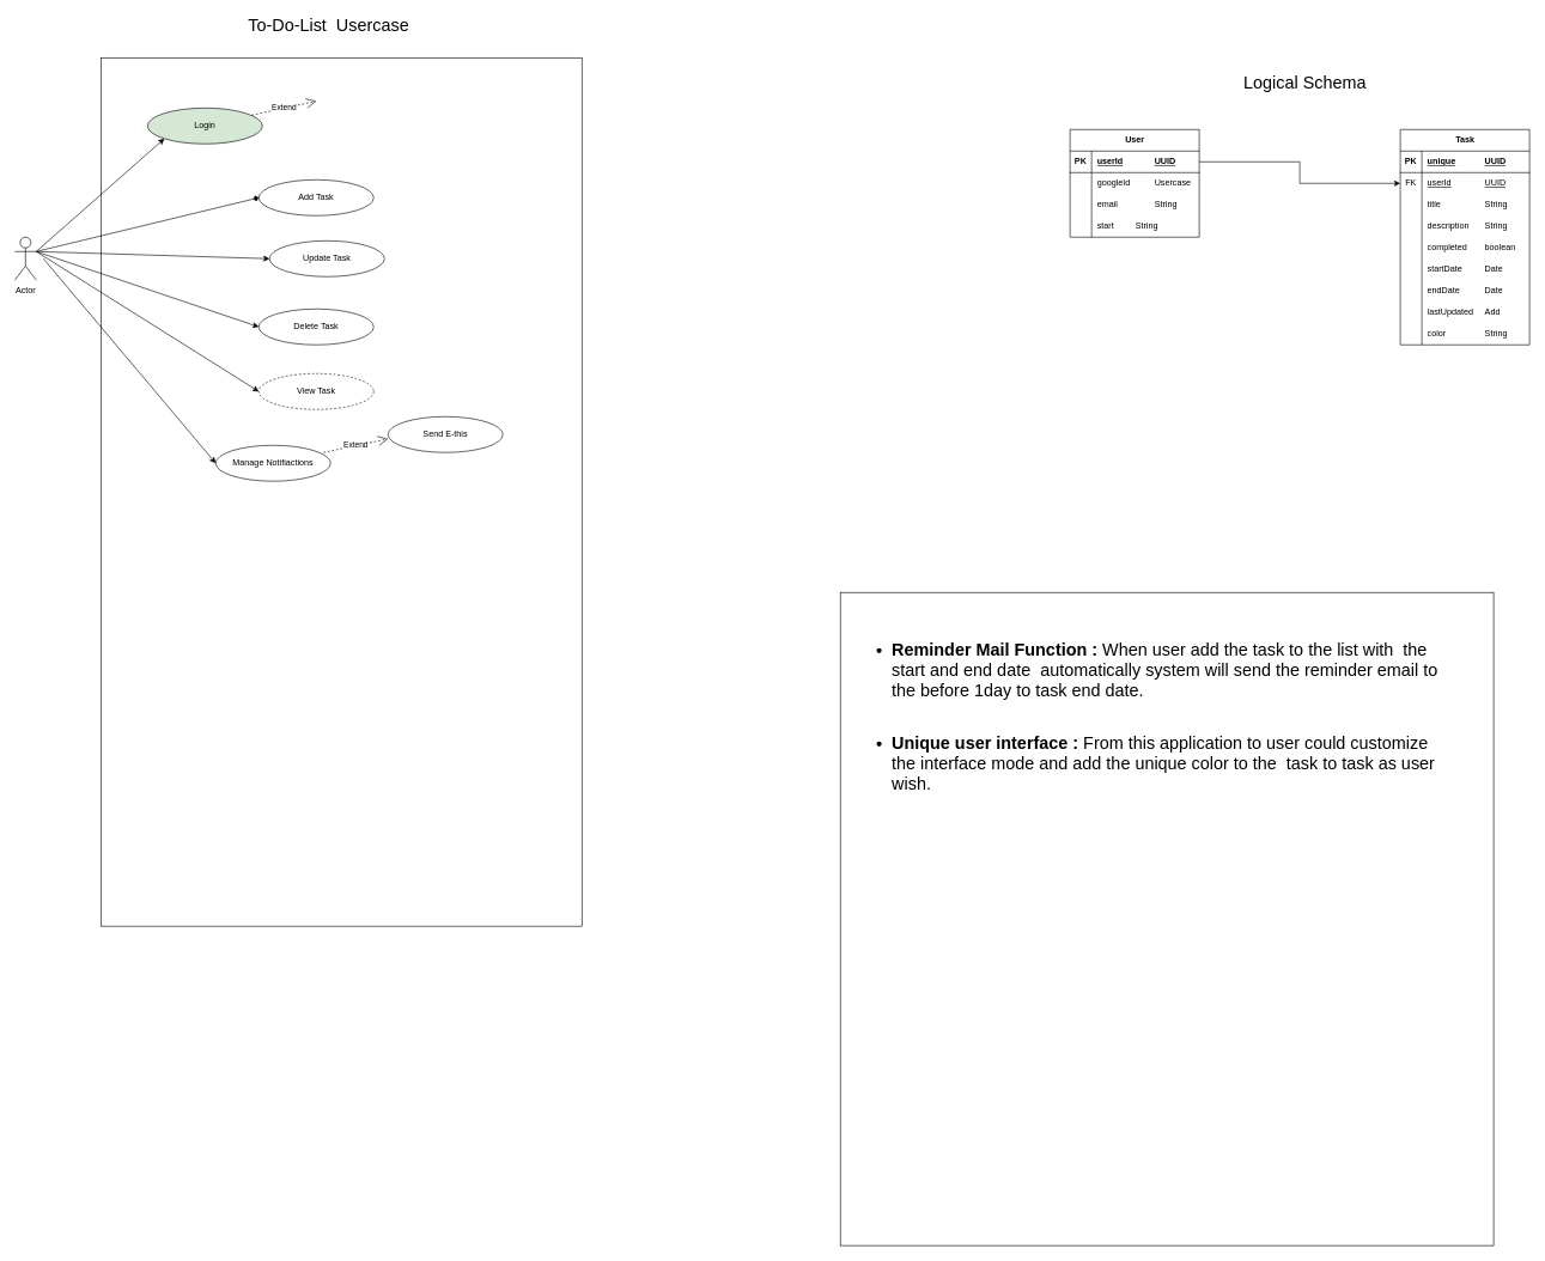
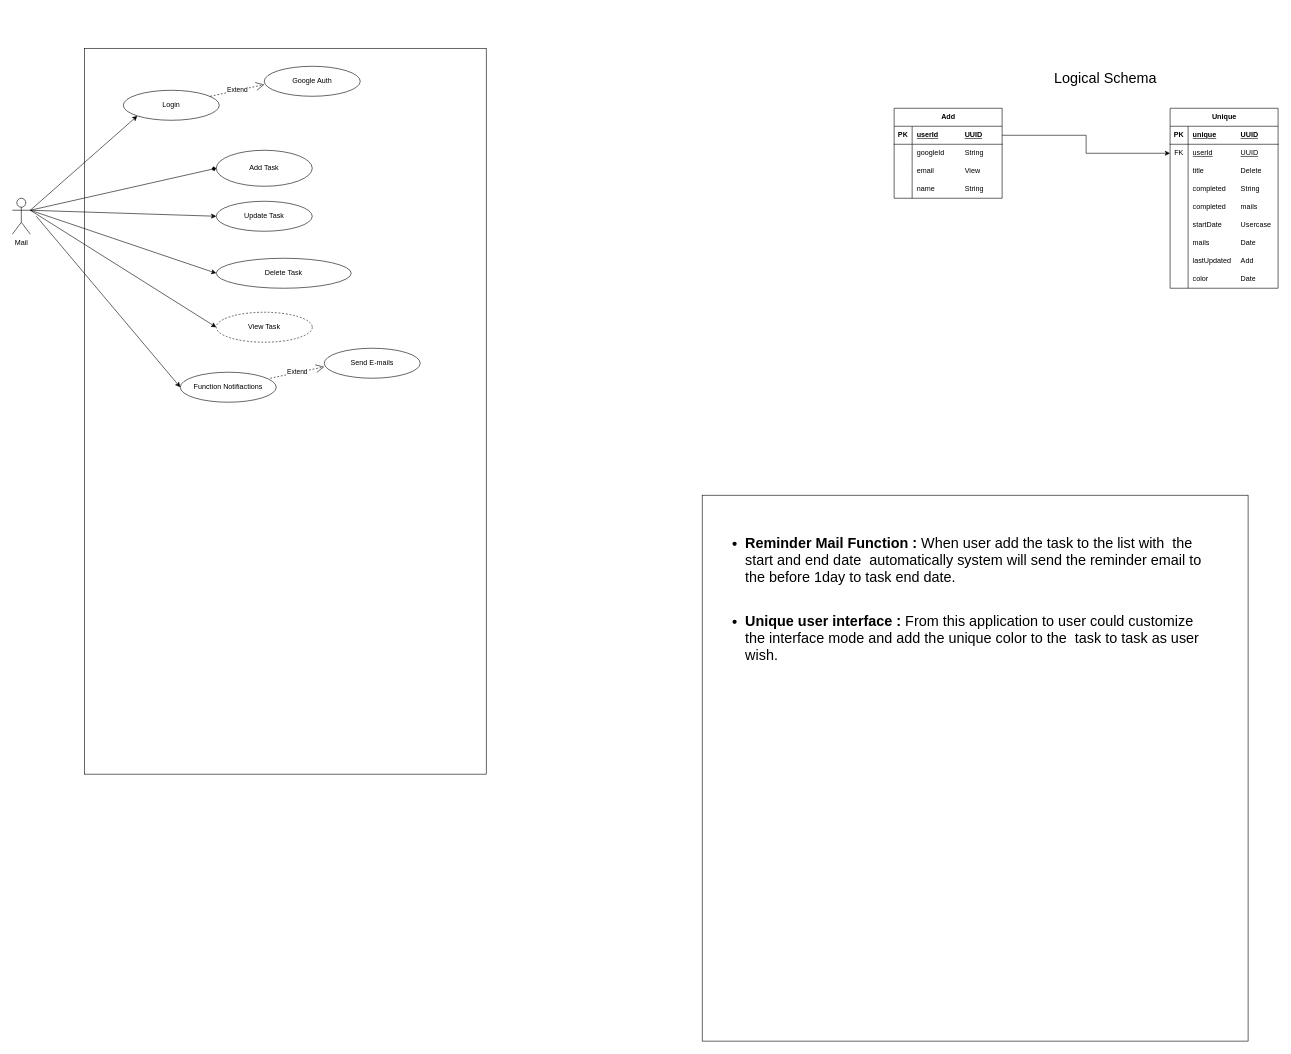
- <mxCell id="4" value="&lt;font style=&quot;font-size: 24px;&quot;&gt;To-Do-List&amp;nbsp; Usercase&lt;/font&gt;" style="text;html=1;align=center;verticalAlign=middle;whiteSpace=wrap;rounded=0;" vertex="1" parent="1"><mxGeometry x="330" y="20" width="255" height="30" as="geometry" /></mxCell>
- <mxCell id="22" value="&lt;font style=&quot;font-size: 24px;&quot;&gt;Logical Schema&lt;/font&gt;" style="text;html=1;align=center;verticalAlign=middle;whiteSpace=wrap;rounded=0;" vertex="1" parent="1"><mxGeometry x="1690" y="100" width="255" height="30" as="geometry" /></mxCell>
+ <mxCell id="22" value="&lt;font style=&quot;font-size: 24px;&quot;&gt;Logical Schema&lt;/font&gt;" style="text;html=1;align=center;verticalAlign=middle;whiteSpace=wrap;rounded=0;" vertex="1" parent="1"><mxGeometry x="1715" y="115" width="255" height="30" as="geometry" /></mxCell>
+ <mxCell id="8" value="Google Auth" style="ellipse;whiteSpace=wrap;html=1;" vertex="1" parent="1"><mxGeometry x="440" y="110" width="160" height="50" as="geometry" /></mxCell>
- <mxCell id="6" value="Login" style="ellipse;whiteSpace=wrap;html=1;fillColor=#d5e8d4;" vertex="1" parent="1"><mxGeometry x="205" y="150" width="160" height="50" as="geometry" /></mxCell>
+ <mxCell id="6" value="Login" style="ellipse;whiteSpace=wrap;html=1;" vertex="1" parent="1"><mxGeometry x="205" y="150" width="160" height="50" as="geometry" /></mxCell>
- <mxCell id="23" value="User" style="shape=table;startSize=30;container=1;collapsible=1;childLayout=tableLayout;fixedRows=1;rowLines=0;fontStyle=1;align=center;resizeLast=1;html=1;" vertex="1" parent="1"><mxGeometry x="1490" y="180" width="180" height="150" as="geometry" /></mxCell>
+ <mxCell id="23" value="Add" style="shape=table;startSize=30;container=1;collapsible=1;childLayout=tableLayout;fixedRows=1;rowLines=0;fontStyle=1;align=center;resizeLast=1;html=1;" vertex="1" parent="1"><mxGeometry x="1490" y="180" width="180" height="150" as="geometry" /></mxCell>
- <mxCell id="36" value="Task" style="shape=table;startSize=30;container=1;collapsible=1;childLayout=tableLayout;fixedRows=1;rowLines=0;fontStyle=1;align=center;resizeLast=1;html=1;" vertex="1" parent="1"><mxGeometry x="1950" y="180" width="180" height="300" as="geometry" /></mxCell>
+ <mxCell id="36" value="Unique" style="shape=table;startSize=30;container=1;collapsible=1;childLayout=tableLayout;fixedRows=1;rowLines=0;fontStyle=1;align=center;resizeLast=1;html=1;" vertex="1" parent="1"><mxGeometry x="1950" y="180" width="180" height="300" as="geometry" /></mxCell>
- <mxCell id="29" value="googleId&lt;span style=&quot;white-space: pre;&quot;&gt;&#09;&lt;/span&gt;&lt;span style=&quot;white-space: pre;&quot;&gt;&#09;&lt;/span&gt;Usercase" style="shape=partialRectangle;connectable=0;fillColor=none;top=0;left=0;bottom=0;right=0;align=left;spacingLeft=6;overflow=hidden;whiteSpace=wrap;html=1;" vertex="1" parent="27"><mxGeometry x="30" width="150" height="30" as="geometry"><mxRectangle width="150" height="30" as="alternateBounds" /></mxGeometry></mxCell>
+ <mxCell id="29" value="googleId&lt;span style=&quot;white-space: pre;&quot;&gt;&#09;&lt;/span&gt;&lt;span style=&quot;white-space: pre;&quot;&gt;&#09;&lt;/span&gt;String" style="shape=partialRectangle;connectable=0;fillColor=none;top=0;left=0;bottom=0;right=0;align=left;spacingLeft=6;overflow=hidden;whiteSpace=wrap;html=1;" vertex="1" parent="27"><mxGeometry x="30" width="150" height="30" as="geometry"><mxRectangle width="150" height="30" as="alternateBounds" /></mxGeometry></mxCell>
- <mxCell id="9" value="Add Task" style="ellipse;whiteSpace=wrap;html=1;" vertex="1" parent="1"><mxGeometry x="360" width="160" height="50" as="geometry" y="250" /></mxCell>
+ <mxCell id="9" value="Add Task" style="ellipse;whiteSpace=wrap;html=1;" vertex="1" parent="1"><mxGeometry x="360" y="250" width="160" height="60" as="geometry" /></mxCell>
- <mxCell id="32" value="email&lt;span style=&quot;white-space: pre;&quot;&gt;&#09;&lt;/span&gt;&lt;span style=&quot;white-space: pre;&quot;&gt;&#09;&lt;/span&gt;String" style="shape=partialRectangle;connectable=0;fillColor=none;top=0;left=0;bottom=0;right=0;align=left;spacingLeft=6;overflow=hidden;whiteSpace=wrap;html=1;" vertex="1" parent="30"><mxGeometry x="30" width="150" height="30" as="geometry"><mxRectangle width="150" height="30" as="alternateBounds" /></mxGeometry></mxCell>
+ <mxCell id="32" value="email&lt;span style=&quot;white-space: pre;&quot;&gt;&#09;&lt;/span&gt;&lt;span style=&quot;white-space: pre;&quot;&gt;&#09;&lt;/span&gt;View" style="shape=partialRectangle;connectable=0;fillColor=none;top=0;left=0;bottom=0;right=0;align=left;spacingLeft=6;overflow=hidden;whiteSpace=wrap;html=1;" vertex="1" parent="30"><mxGeometry x="30" width="150" height="30" as="geometry"><mxRectangle width="150" height="30" as="alternateBounds" /></mxGeometry></mxCell>
- <mxCell id="45" value="title&lt;span style=&quot;white-space: pre;&quot;&gt;&#09;&lt;/span&gt;&lt;span style=&quot;white-space: pre;&quot;&gt;&#09;&lt;/span&gt;&lt;span style=&quot;white-space: pre;&quot;&gt;&#09;&lt;/span&gt;String" style="shape=partialRectangle;connectable=0;fillColor=none;top=0;left=0;bottom=0;right=0;align=left;spacingLeft=6;overflow=hidden;whiteSpace=wrap;html=1;" vertex="1" parent="43"><mxGeometry x="30" width="150" height="30" as="geometry"><mxRectangle width="150" height="30" as="alternateBounds" /></mxGeometry></mxCell>
+ <mxCell id="45" value="title&lt;span style=&quot;white-space: pre;&quot;&gt;&#09;&lt;/span&gt;&lt;span style=&quot;white-space: pre;&quot;&gt;&#09;&lt;/span&gt;&lt;span style=&quot;white-space: pre;&quot;&gt;&#09;&lt;/span&gt;Delete" style="shape=partialRectangle;connectable=0;fillColor=none;top=0;left=0;bottom=0;right=0;align=left;spacingLeft=6;overflow=hidden;whiteSpace=wrap;html=1;" vertex="1" parent="43"><mxGeometry x="30" width="150" height="30" as="geometry"><mxRectangle width="150" height="30" as="alternateBounds" /></mxGeometry></mxCell>
- <mxCell id="35" value="start&lt;span style=&quot;white-space: pre;&quot;&gt;&#09;&lt;/span&gt;&lt;span style=&quot;white-space: pre;&quot;&gt;&#09;&lt;/span&gt;String" style="shape=partialRectangle;connectable=0;fillColor=none;top=0;left=0;bottom=0;right=0;align=left;spacingLeft=6;overflow=hidden;whiteSpace=wrap;html=1;" vertex="1" parent="33"><mxGeometry x="30" width="150" height="30" as="geometry"><mxRectangle width="150" height="30" as="alternateBounds" /></mxGeometry></mxCell>
+ <mxCell id="35" value="name&lt;span style=&quot;white-space: pre;&quot;&gt;&#09;&lt;/span&gt;&lt;span style=&quot;white-space: pre;&quot;&gt;&#09;&lt;/span&gt;String" style="shape=partialRectangle;connectable=0;fillColor=none;top=0;left=0;bottom=0;right=0;align=left;spacingLeft=6;overflow=hidden;whiteSpace=wrap;html=1;" vertex="1" parent="33"><mxGeometry x="30" width="150" height="30" as="geometry"><mxRectangle width="150" height="30" as="alternateBounds" /></mxGeometry></mxCell>
- <mxCell id="48" value="description&lt;span style=&quot;white-space: pre;&quot;&gt;&#09;&lt;/span&gt;String" style="shape=partialRectangle;connectable=0;fillColor=none;top=0;left=0;bottom=0;right=0;align=left;spacingLeft=6;overflow=hidden;whiteSpace=wrap;html=1;" vertex="1" parent="46"><mxGeometry x="30" width="150" height="30" as="geometry"><mxRectangle width="150" height="30" as="alternateBounds" /></mxGeometry></mxCell>
+ <mxCell id="48" value="completed&lt;span style=&quot;white-space: pre;&quot;&gt;&#09;&lt;/span&gt;String" style="shape=partialRectangle;connectable=0;fillColor=none;top=0;left=0;bottom=0;right=0;align=left;spacingLeft=6;overflow=hidden;whiteSpace=wrap;html=1;" vertex="1" parent="46"><mxGeometry x="30" width="150" height="30" as="geometry"><mxRectangle width="150" height="30" as="alternateBounds" /></mxGeometry></mxCell>
- <mxCell id="51" value="completed&lt;span style=&quot;white-space: pre;&quot;&gt;&#09;&lt;/span&gt;boolean" style="shape=partialRectangle;connectable=0;fillColor=none;top=0;left=0;bottom=0;right=0;align=left;spacingLeft=6;overflow=hidden;whiteSpace=wrap;html=1;" vertex="1" parent="49"><mxGeometry x="30" width="150" height="30" as="geometry"><mxRectangle width="150" height="30" as="alternateBounds" /></mxGeometry></mxCell>
+ <mxCell id="51" value="completed&lt;span style=&quot;white-space: pre;&quot;&gt;&#09;&lt;/span&gt;mails" style="shape=partialRectangle;connectable=0;fillColor=none;top=0;left=0;bottom=0;right=0;align=left;spacingLeft=6;overflow=hidden;whiteSpace=wrap;html=1;" vertex="1" parent="49"><mxGeometry x="30" width="150" height="30" as="geometry"><mxRectangle width="150" height="30" as="alternateBounds" /></mxGeometry></mxCell>
- <mxCell id="10" value="Update Task" style="ellipse;whiteSpace=wrap;html=1;" vertex="1" parent="1"><mxGeometry x="375" y="335" width="160" height="50" as="geometry" /></mxCell>
+ <mxCell id="10" value="Update Task" style="ellipse;whiteSpace=wrap;html=1;" vertex="1" parent="1"><mxGeometry x="360" y="335" width="160" height="50" as="geometry" /></mxCell>
- <mxCell id="54" value="startDate&lt;span style=&quot;white-space: pre;&quot;&gt;&#09;&lt;/span&gt;&lt;span style=&quot;white-space: pre;&quot;&gt;&#09;&lt;/span&gt;Date" style="shape=partialRectangle;connectable=0;fillColor=none;top=0;left=0;bottom=0;right=0;align=left;spacingLeft=6;overflow=hidden;whiteSpace=wrap;html=1;" vertex="1" parent="52"><mxGeometry x="30" width="150" height="30" as="geometry"><mxRectangle width="150" height="30" as="alternateBounds" /></mxGeometry></mxCell>
+ <mxCell id="54" value="startDate&lt;span style=&quot;white-space: pre;&quot;&gt;&#09;&lt;/span&gt;&lt;span style=&quot;white-space: pre;&quot;&gt;&#09;&lt;/span&gt;Usercase" style="shape=partialRectangle;connectable=0;fillColor=none;top=0;left=0;bottom=0;right=0;align=left;spacingLeft=6;overflow=hidden;whiteSpace=wrap;html=1;" vertex="1" parent="52"><mxGeometry x="30" width="150" height="30" as="geometry"><mxRectangle width="150" height="30" as="alternateBounds" /></mxGeometry></mxCell>
- <mxCell id="5" value="Actor" style="shape=umlActor;verticalLabelPosition=bottom;verticalAlign=top;html=1;" vertex="1" parent="1"><mxGeometry x="20" y="330" width="30" height="60" as="geometry" /></mxCell>
+ <mxCell id="5" value="Mail" style="shape=umlActor;verticalLabelPosition=bottom;verticalAlign=top;html=1;" vertex="1" parent="1"><mxGeometry x="20" y="330" width="30" height="60" as="geometry" /></mxCell>
- <mxCell id="57" value="endDate&lt;span style=&quot;white-space: pre;&quot;&gt;&#09;&lt;/span&gt;&lt;span style=&quot;white-space: pre;&quot;&gt;&#09;&lt;/span&gt;Date" style="shape=partialRectangle;connectable=0;fillColor=none;top=0;left=0;bottom=0;right=0;align=left;spacingLeft=6;overflow=hidden;whiteSpace=wrap;html=1;" vertex="1" parent="55"><mxGeometry x="30" width="150" height="30" as="geometry"><mxRectangle width="150" height="30" as="alternateBounds" /></mxGeometry></mxCell>
+ <mxCell id="57" value="mails&lt;span style=&quot;white-space: pre;&quot;&gt;&#09;&lt;/span&gt;&lt;span style=&quot;white-space: pre;&quot;&gt;&#09;&lt;/span&gt;Date" style="shape=partialRectangle;connectable=0;fillColor=none;top=0;left=0;bottom=0;right=0;align=left;spacingLeft=6;overflow=hidden;whiteSpace=wrap;html=1;" vertex="1" parent="55"><mxGeometry x="30" width="150" height="30" as="geometry"><mxRectangle width="150" height="30" as="alternateBounds" /></mxGeometry></mxCell>
- <mxCell id="11" value="Delete Task" style="ellipse;whiteSpace=wrap;html=1;" vertex="1" parent="1"><mxGeometry x="360" y="430" width="160" height="50" as="geometry" /></mxCell>
+ <mxCell id="11" value="Delete Task" style="ellipse;whiteSpace=wrap;html=1;" vertex="1" parent="1"><mxGeometry x="360" y="430" width="225" height="50" as="geometry" /></mxCell>
- <mxCell id="63" value="color&lt;span style=&quot;white-space: pre;&quot;&gt;&#09;&lt;/span&gt;&lt;span style=&quot;white-space: pre;&quot;&gt;&#09;&lt;/span&gt;String" style="shape=partialRectangle;connectable=0;fillColor=none;top=0;left=0;bottom=0;right=0;align=left;spacingLeft=6;overflow=hidden;whiteSpace=wrap;html=1;" vertex="1" parent="61"><mxGeometry x="30" width="150" height="30" as="geometry"><mxRectangle width="150" height="30" as="alternateBounds" /></mxGeometry></mxCell>
+ <mxCell id="63" value="color&lt;span style=&quot;white-space: pre;&quot;&gt;&#09;&lt;/span&gt;&lt;span style=&quot;white-space: pre;&quot;&gt;&#09;&lt;/span&gt;Date" style="shape=partialRectangle;connectable=0;fillColor=none;top=0;left=0;bottom=0;right=0;align=left;spacingLeft=6;overflow=hidden;whiteSpace=wrap;html=1;" vertex="1" parent="61"><mxGeometry x="30" width="150" height="30" as="geometry"><mxRectangle width="150" height="30" as="alternateBounds" /></mxGeometry></mxCell>
- <mxCell id="21" value="Send E-this" style="ellipse;whiteSpace=wrap;html=1;" vertex="1" parent="1"><mxGeometry x="540" y="580" width="160" height="50" as="geometry" /></mxCell>
+ <mxCell id="21" value="Send E-mails" style="ellipse;whiteSpace=wrap;html=1;" vertex="1" parent="1"><mxGeometry x="540" y="580" width="160" height="50" as="geometry" /></mxCell>
- <mxCell id="18" value="Manage Notifiactions" style="ellipse;whiteSpace=wrap;html=1;" vertex="1" parent="1"><mxGeometry x="300" y="620" width="160" height="50" as="geometry" /></mxCell>
+ <mxCell id="18" value="Function Notifiactions" style="ellipse;whiteSpace=wrap;html=1;" vertex="1" parent="1"><mxGeometry x="300" y="620" width="160" height="50" as="geometry" /></mxCell>
